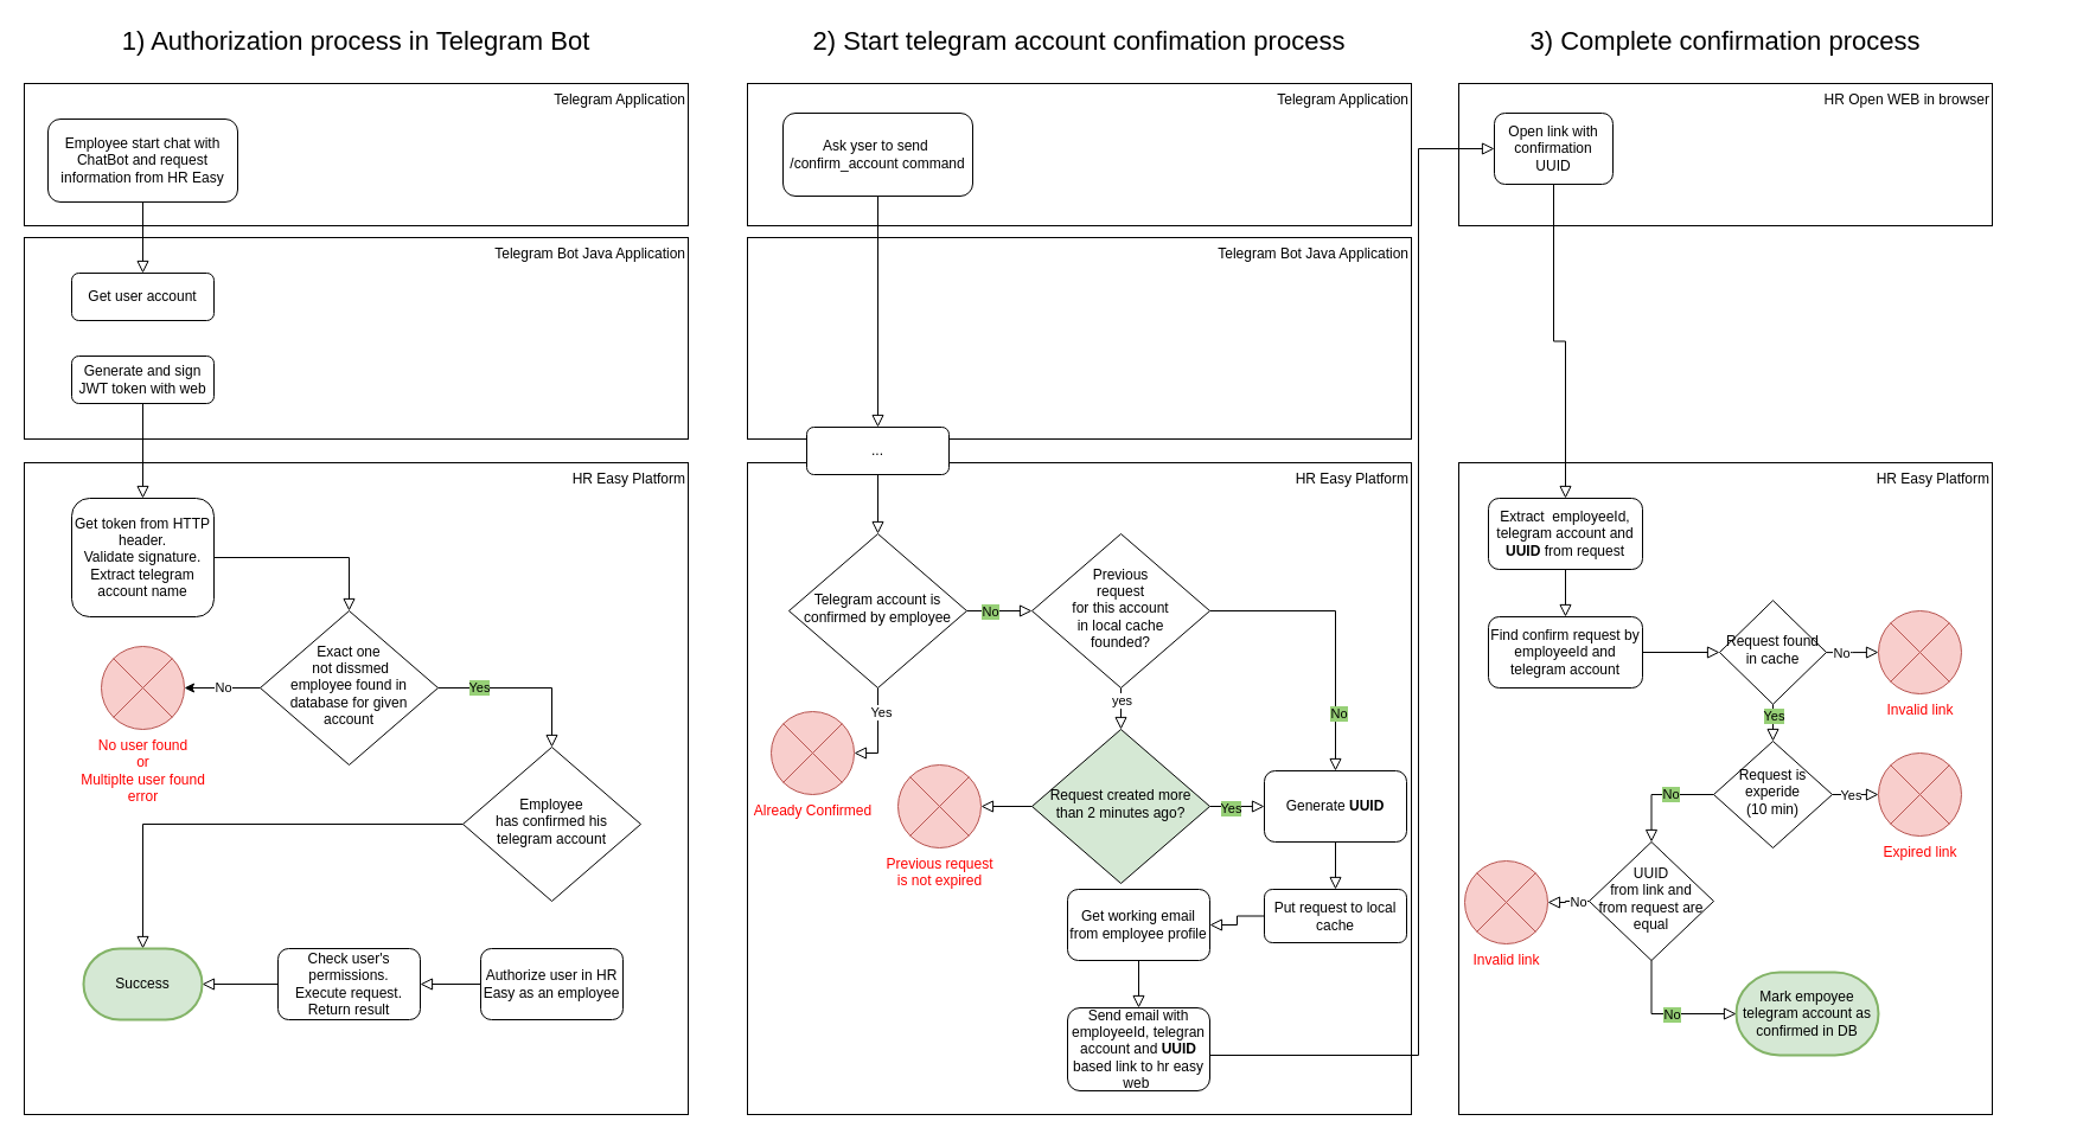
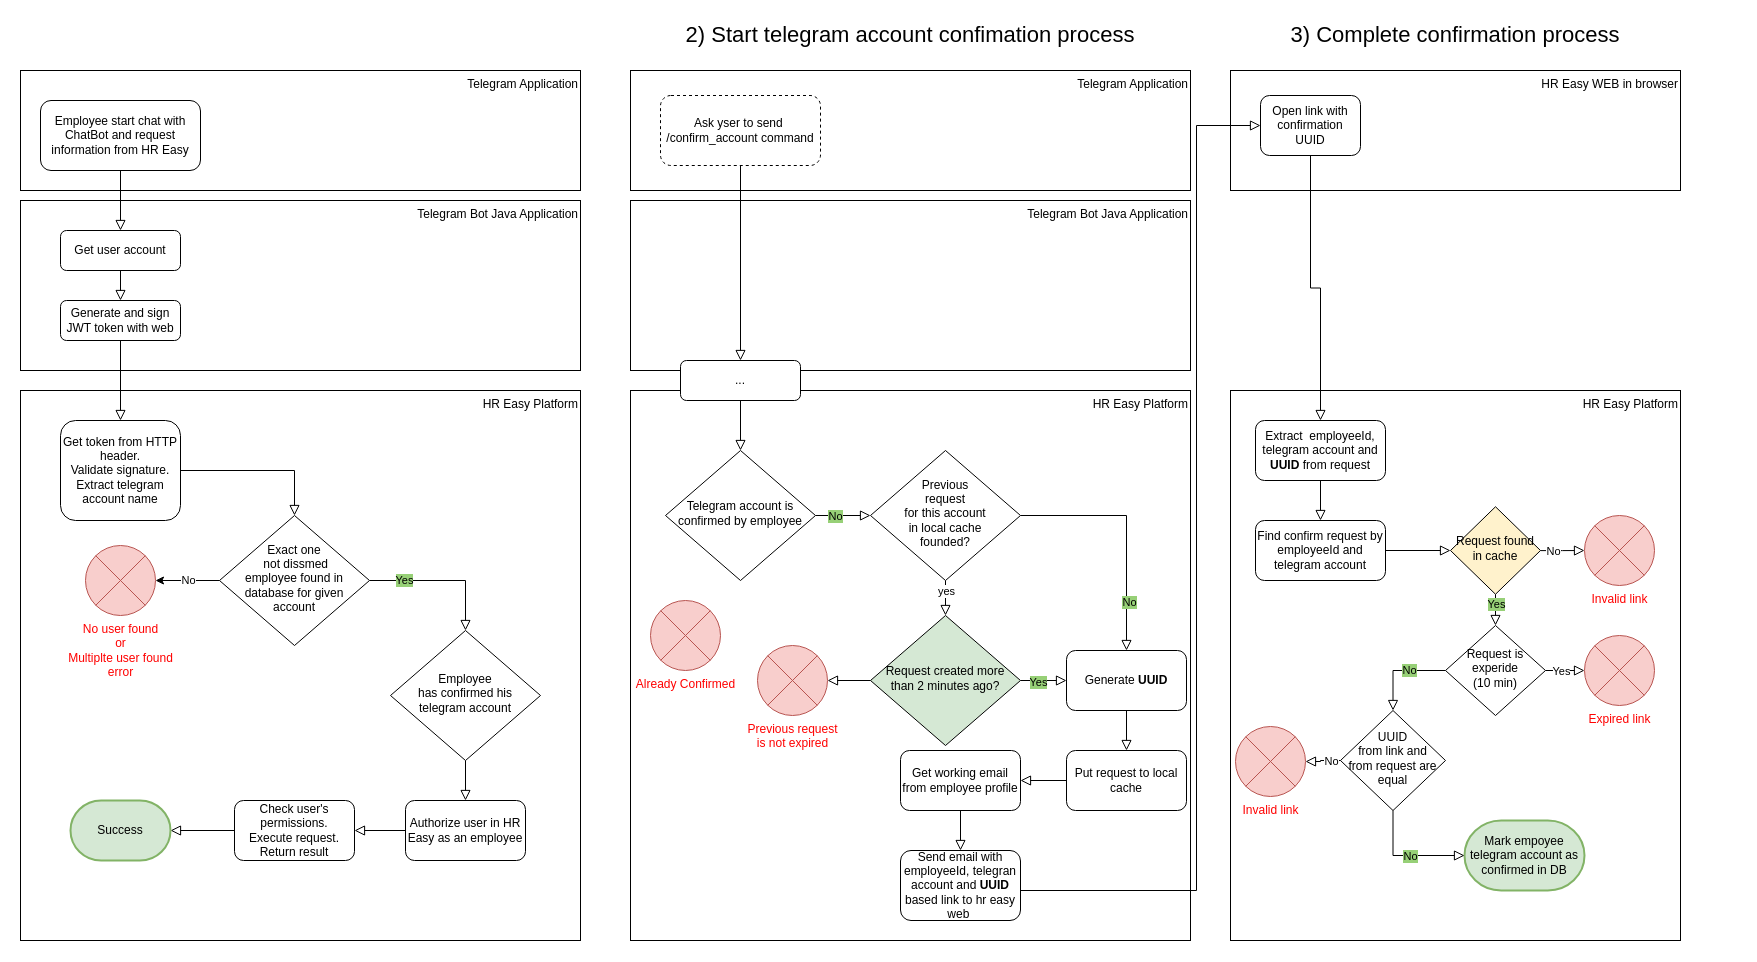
- <mxCell id="31" value="1) Authorization process in Telegram Bot" style="text;html=1;align=center;verticalAlign=middle;whiteSpace=wrap;rounded=0;fontStyle=0;fontSize=22;" parent="1" vertex="1"><mxGeometry x="20" y="20" width="560" height="30" as="geometry" /></mxCell>
- <mxCell id="3" value="HR Open WEB in browser" style="rounded=0;whiteSpace=wrap;html=1;align=right;verticalAlign=top;" parent="1" vertex="1"><mxGeometry x="1230" y="70" width="450" height="120" as="geometry" /></mxCell>
+ <mxCell id="3" value="HR Easy WEB in browser" style="rounded=0;whiteSpace=wrap;html=1;align=right;verticalAlign=top;" parent="1" vertex="1"><mxGeometry x="1230" y="70" width="450" height="120" as="geometry" /></mxCell>
- <mxCell id="34" value="Ask yser to send&amp;nbsp;&lt;br&gt;/confirm_account command" style="rounded=1;whiteSpace=wrap;html=1;fontSize=12;glass=0;strokeWidth=1;shadow=0;" parent="1" vertex="1"><mxGeometry x="660" y="95" width="160" height="70" as="geometry" /></mxCell>
+ <mxCell id="34" value="Ask yser to send&amp;nbsp;&lt;br&gt;/confirm_account command" style="rounded=1;whiteSpace=wrap;html=1;fontSize=12;glass=0;strokeWidth=1;shadow=0;dashed=1;" parent="1" vertex="1"><mxGeometry x="660" y="95" width="160" height="70" as="geometry" /></mxCell>
+ <mxCell id="17" value="" style="rounded=0;html=1;jettySize=auto;orthogonalLoop=1;fontSize=11;endArrow=block;endFill=0;endSize=8;strokeWidth=1;shadow=0;labelBackgroundColor=none;edgeStyle=orthogonalEdgeStyle;entryX=0.5;entryY=0;entryDx=0;entryDy=0;" parent="1" source="15" target="16" edge="1"><mxGeometry relative="1" as="geometry" /></mxCell>
- <mxCell id="72" value="Request found&lt;br&gt;in cache" style="rhombus;whiteSpace=wrap;html=1;shadow=0;fontFamily=Helvetica;fontSize=12;align=center;strokeWidth=1;spacing=6;spacingTop=-4;" parent="1" vertex="1"><mxGeometry x="1450" y="506.25" width="90" height="87.5" as="geometry" /></mxCell>
+ <mxCell id="72" value="Request found&lt;br&gt;in cache" style="rhombus;whiteSpace=wrap;html=1;shadow=0;fontFamily=Helvetica;fontSize=12;align=center;strokeWidth=1;spacing=6;spacingTop=-4;fillColor=#fff2cc;" parent="1" vertex="1"><mxGeometry x="1450" y="506.25" width="90" height="87.5" as="geometry" /></mxCell>
- <mxCell id="43" style="edgeStyle=orthogonalEdgeStyle;rounded=0;orthogonalLoop=1;jettySize=auto;html=1;entryX=1;entryY=0.5;entryDx=0;entryDy=0;entryPerimeter=0;shadow=0;strokeColor=default;strokeWidth=1;align=center;verticalAlign=middle;fontFamily=Helvetica;fontSize=11;fontColor=default;labelBackgroundColor=none;endArrow=block;endFill=0;endSize=8;" parent="1" source="37" target="42" edge="1"><mxGeometry relative="1" as="geometry" /></mxCell>
- <mxCell id="44" value="Yes" style="edgeLabel;html=1;align=center;verticalAlign=middle;resizable=0;points=[];rounded=0;shadow=0;strokeColor=default;strokeWidth=1;fontFamily=Helvetica;fontSize=11;fontColor=default;labelBackgroundColor=default;" parent="43" vertex="1" connectable="0"><mxGeometry x="-0.458" y="2" relative="1" as="geometry"><mxPoint as="offset" /></mxGeometry></mxCell>
- <mxCell id="22" style="edgeStyle=orthogonalEdgeStyle;rounded=0;orthogonalLoop=1;jettySize=auto;html=1;shadow=0;strokeColor=default;strokeWidth=1;align=center;verticalAlign=middle;fontFamily=Helvetica;fontSize=11;fontColor=default;labelBackgroundColor=none;endArrow=block;endFill=0;endSize=8;" parent="1" source="23" target="30" edge="1"><mxGeometry relative="1" as="geometry" /></mxCell>
+ <mxCell id="22" style="edgeStyle=orthogonalEdgeStyle;rounded=0;orthogonalLoop=1;jettySize=auto;html=1;shadow=0;strokeColor=default;strokeWidth=1;align=center;verticalAlign=middle;fontFamily=Helvetica;fontSize=11;fontColor=default;labelBackgroundColor=none;endArrow=block;endFill=0;endSize=8;" parent="1" source="23" target="27" edge="1"><mxGeometry relative="1" as="geometry" /></mxCell>
- <mxCell id="56" value="Put request to local cache" style="rounded=1;whiteSpace=wrap;html=1;" parent="1" vertex="1"><mxGeometry x="1066" y="750" width="120" height="45" as="geometry" /></mxCell>
+ <mxCell id="56" value="Put request to local cache" style="rounded=1;whiteSpace=wrap;html=1;" parent="1" vertex="1"><mxGeometry x="1066" y="750" width="120" height="60" as="geometry" /></mxCell>
